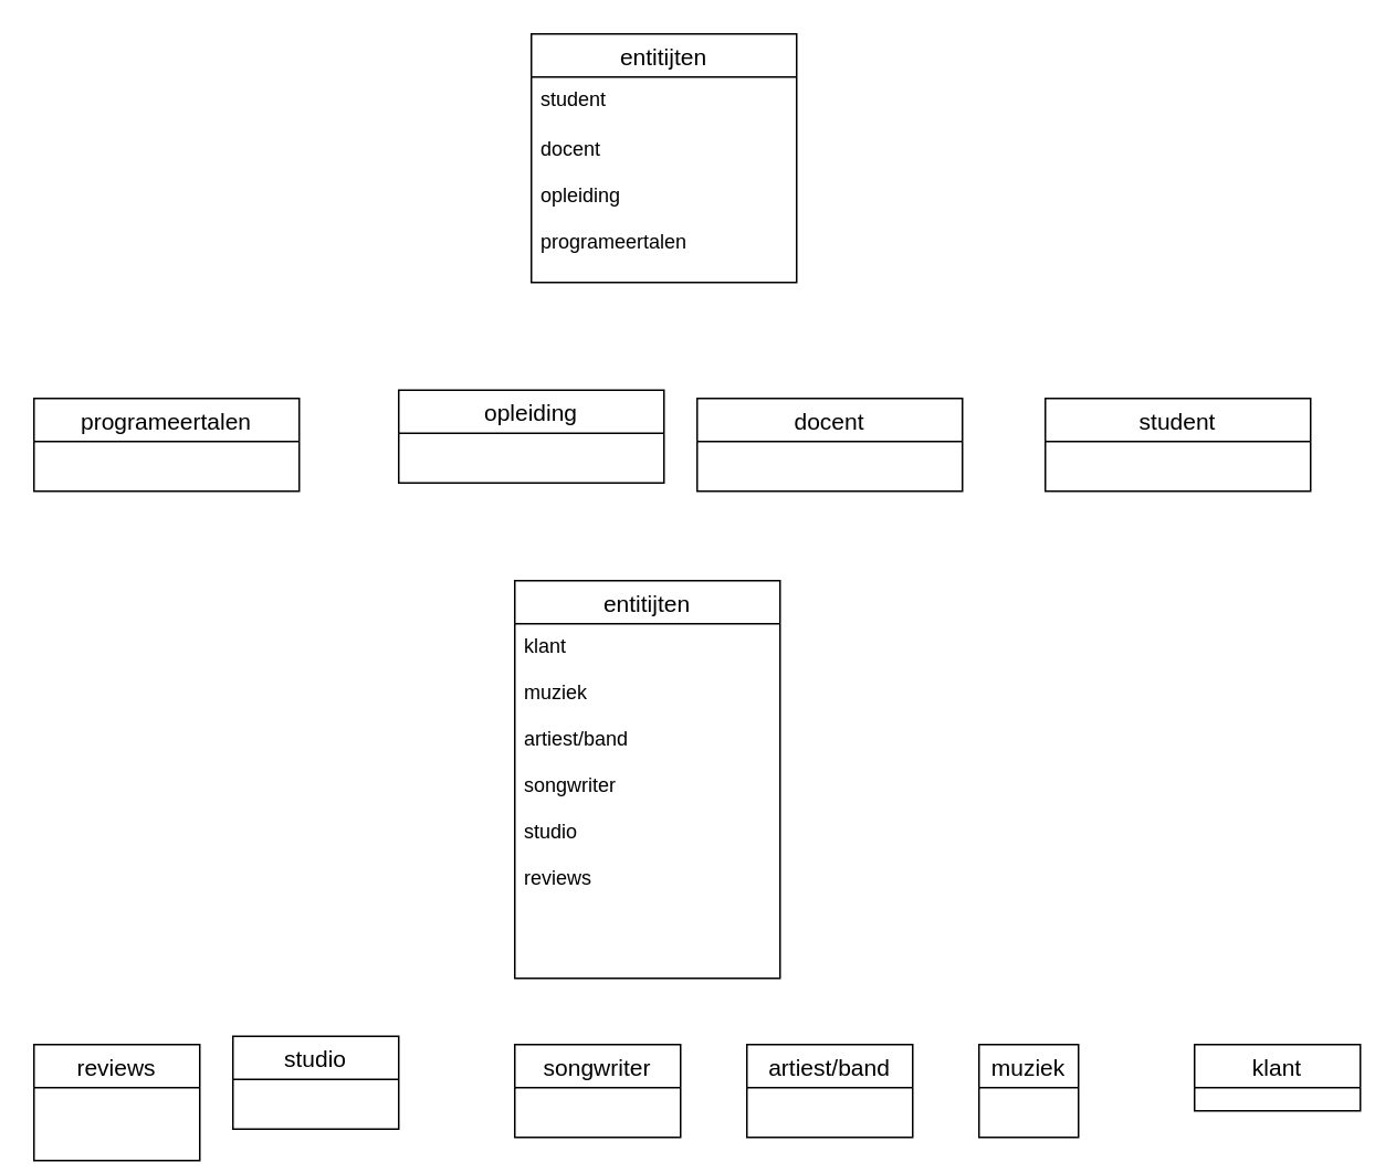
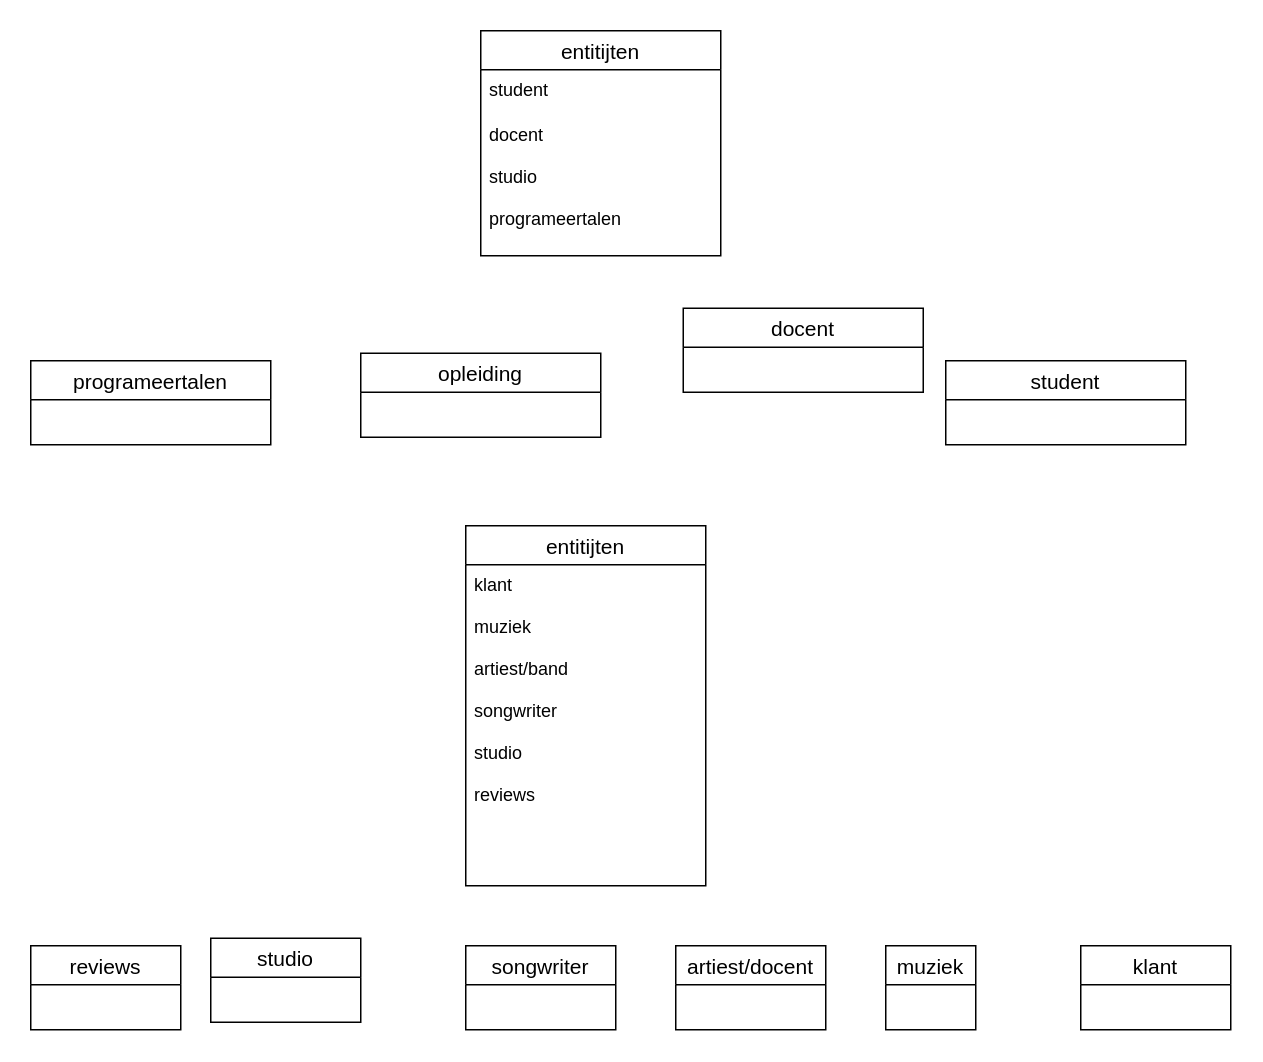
- <mxCell id="4" value="docent&#10;&#10;opleiding&#10;&#10;programeertalen" style="text;strokeColor=none;fillColor=none;spacingLeft=4;spacingRight=4;overflow=hidden;rotatable=0;points=[[0,0.5],[1,0.5]];portConstraint=eastwest;fontSize=12;" vertex="1" parent="2"><mxGeometry y="56" width="160" height="94" as="geometry" /></mxCell>
+ <mxCell id="4" value="docent&#10;&#10;studio&#10;&#10;programeertalen" style="text;strokeColor=none;fillColor=none;spacingLeft=4;spacingRight=4;overflow=hidden;rotatable=0;points=[[0,0.5],[1,0.5]];portConstraint=eastwest;fontSize=12;" vertex="1" parent="2"><mxGeometry y="56" width="160" height="94" as="geometry" /></mxCell>
- <mxCell id="6" value="docent" style="swimlane;fontStyle=0;childLayout=stackLayout;horizontal=1;startSize=26;horizontalStack=0;resizeParent=1;resizeParentMax=0;resizeLast=0;collapsible=1;marginBottom=0;align=center;fontSize=14;" vertex="1" parent="1"><mxGeometry x="420" y="240" width="160" height="56" as="geometry" /></mxCell>
+ <mxCell id="6" value="docent" style="swimlane;fontStyle=0;childLayout=stackLayout;horizontal=1;startSize=26;horizontalStack=0;resizeParent=1;resizeParentMax=0;resizeLast=0;collapsible=1;marginBottom=0;align=center;fontSize=14;" vertex="1" parent="1"><mxGeometry x="455" y="205" width="160" height="56" as="geometry" /></mxCell>
- <mxCell id="13" value="artiest/band" style="swimlane;fontStyle=0;childLayout=stackLayout;horizontal=1;startSize=26;horizontalStack=0;resizeParent=1;resizeParentMax=0;resizeLast=0;collapsible=1;marginBottom=0;align=center;fontSize=14;" vertex="1" parent="1"><mxGeometry x="450" y="630" width="100" height="56" as="geometry" /></mxCell>
+ <mxCell id="13" value="artiest/docent" style="swimlane;fontStyle=0;childLayout=stackLayout;horizontal=1;startSize=26;horizontalStack=0;resizeParent=1;resizeParentMax=0;resizeLast=0;collapsible=1;marginBottom=0;align=center;fontSize=14;" vertex="1" parent="1"><mxGeometry x="450" y="630" width="100" height="56" as="geometry" /></mxCell>
- <mxCell id="11" value="klant" style="swimlane;fontStyle=0;childLayout=stackLayout;horizontal=1;startSize=26;horizontalStack=0;resizeParent=1;resizeParentMax=0;resizeLast=0;collapsible=1;marginBottom=0;align=center;fontSize=14;" vertex="1" parent="1"><mxGeometry x="720" y="630" width="100" height="40" as="geometry" /></mxCell>
+ <mxCell id="11" value="klant" style="swimlane;fontStyle=0;childLayout=stackLayout;horizontal=1;startSize=26;horizontalStack=0;resizeParent=1;resizeParentMax=0;resizeLast=0;collapsible=1;marginBottom=0;align=center;fontSize=14;" vertex="1" parent="1"><mxGeometry x="720" y="630" width="100" height="56" as="geometry" /></mxCell>
- <mxCell id="16" value="reviews" style="swimlane;fontStyle=0;childLayout=stackLayout;horizontal=1;startSize=26;horizontalStack=0;resizeParent=1;resizeParentMax=0;resizeLast=0;collapsible=1;marginBottom=0;align=center;fontSize=14;" vertex="1" parent="1"><mxGeometry x="20" y="630" width="100" height="70" as="geometry" /></mxCell>
+ <mxCell id="16" value="reviews" style="swimlane;fontStyle=0;childLayout=stackLayout;horizontal=1;startSize=26;horizontalStack=0;resizeParent=1;resizeParentMax=0;resizeLast=0;collapsible=1;marginBottom=0;align=center;fontSize=14;" vertex="1" parent="1"><mxGeometry x="20" y="630" width="100" height="56" as="geometry" /></mxCell>
